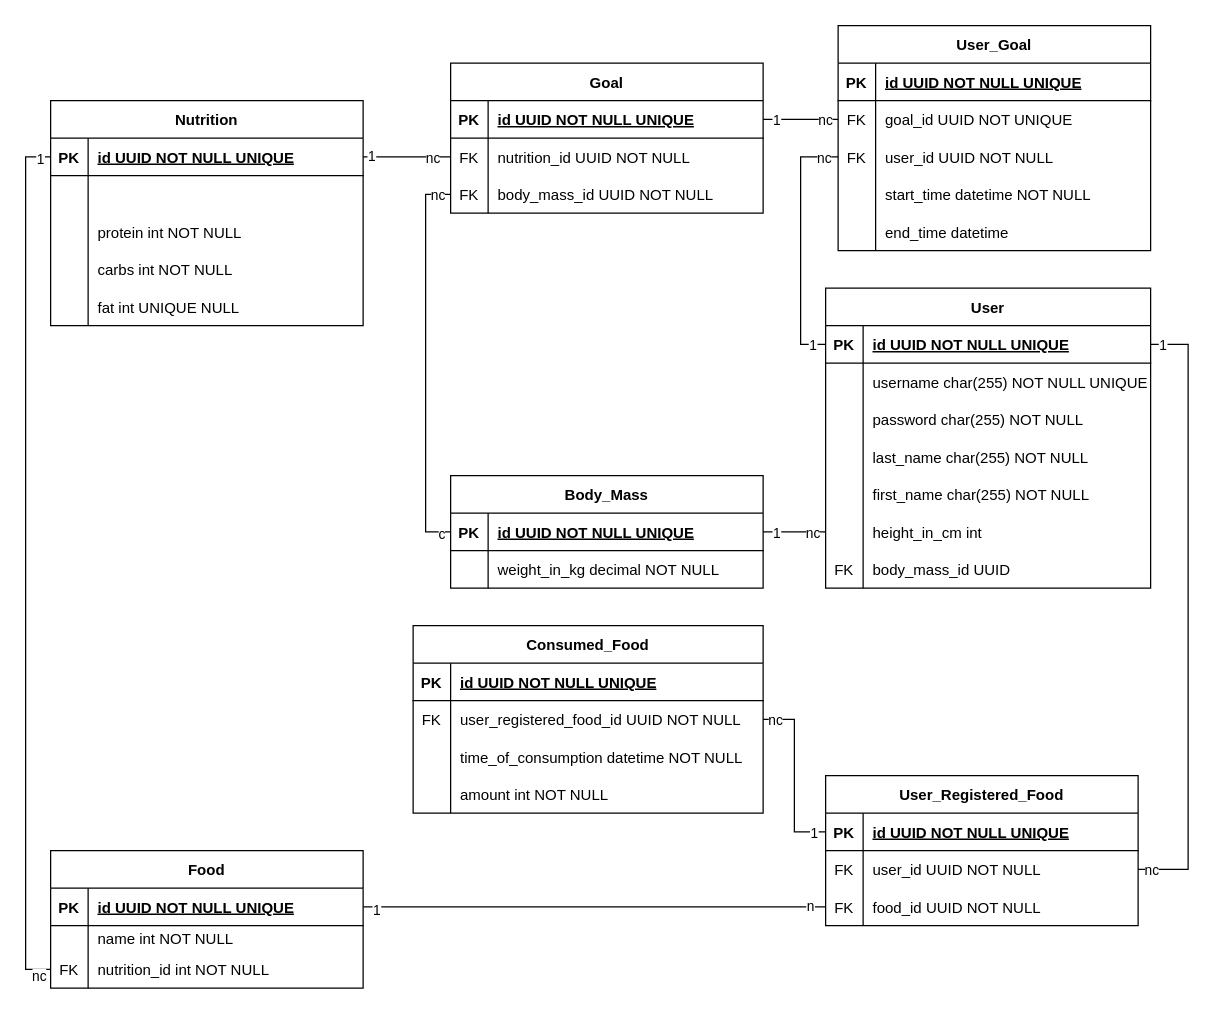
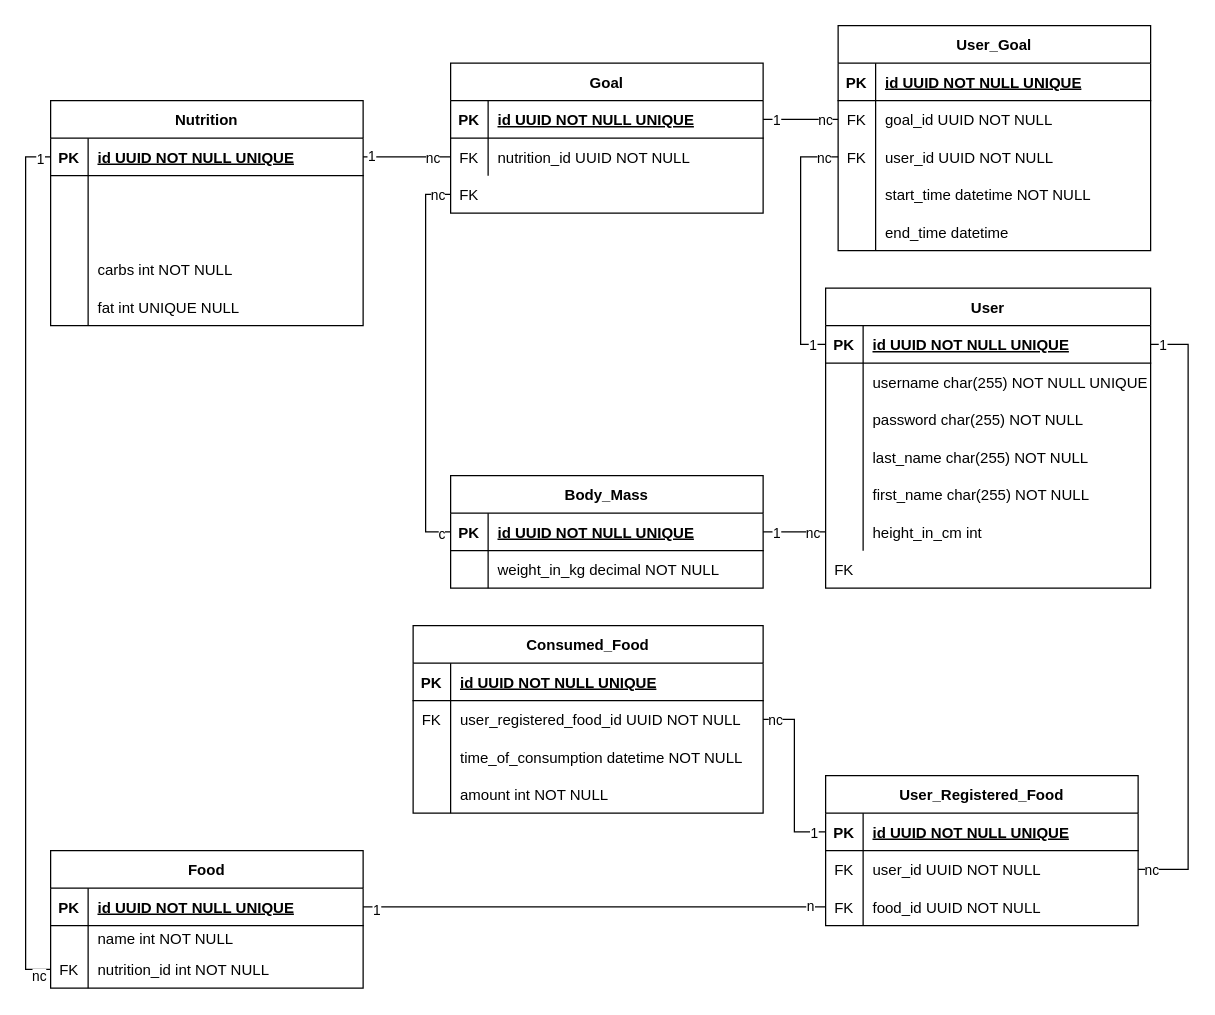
- <mxCell id="47" value="goal_id UUID NOT UNIQUE" style="shape=partialRectangle;overflow=hidden;connectable=0;fillColor=none;top=0;left=0;bottom=0;right=0;align=left;spacingLeft=6;" parent="45" vertex="1"><mxGeometry x="30" width="220" height="30" as="geometry"><mxRectangle width="220" height="30" as="alternateBounds" /></mxGeometry></mxCell>
+ <mxCell id="47" value="goal_id UUID NOT NULL" style="shape=partialRectangle;overflow=hidden;connectable=0;fillColor=none;top=0;left=0;bottom=0;right=0;align=left;spacingLeft=6;" parent="45" vertex="1"><mxGeometry x="30" width="220" height="30" as="geometry"><mxRectangle width="220" height="30" as="alternateBounds" /></mxGeometry></mxCell>
- <mxCell id="40" value="body_mass_id UUID NOT NULL" style="shape=partialRectangle;overflow=hidden;connectable=0;fillColor=none;top=0;left=0;bottom=0;right=0;align=left;spacingLeft=6;" parent="38" vertex="1"><mxGeometry x="30" width="220" height="30" as="geometry"><mxRectangle width="220" height="30" as="alternateBounds" /></mxGeometry></mxCell>
- <mxCell id="77" value="protein int NOT NULL" style="shape=partialRectangle;overflow=hidden;connectable=0;fillColor=none;top=0;left=0;bottom=0;right=0;align=left;spacingLeft=6;" parent="75" vertex="1"><mxGeometry x="30" width="220" height="30" as="geometry"><mxRectangle width="220" height="30" as="alternateBounds" /></mxGeometry></mxCell>
- <mxCell id="30" value="body_mass_id UUID" style="shape=partialRectangle;overflow=hidden;connectable=0;fillColor=none;top=0;left=0;bottom=0;right=0;align=left;spacingLeft=6;" parent="28" vertex="1"><mxGeometry x="30" width="230" height="30" as="geometry"><mxRectangle width="230" height="30" as="alternateBounds" /></mxGeometry></mxCell>
